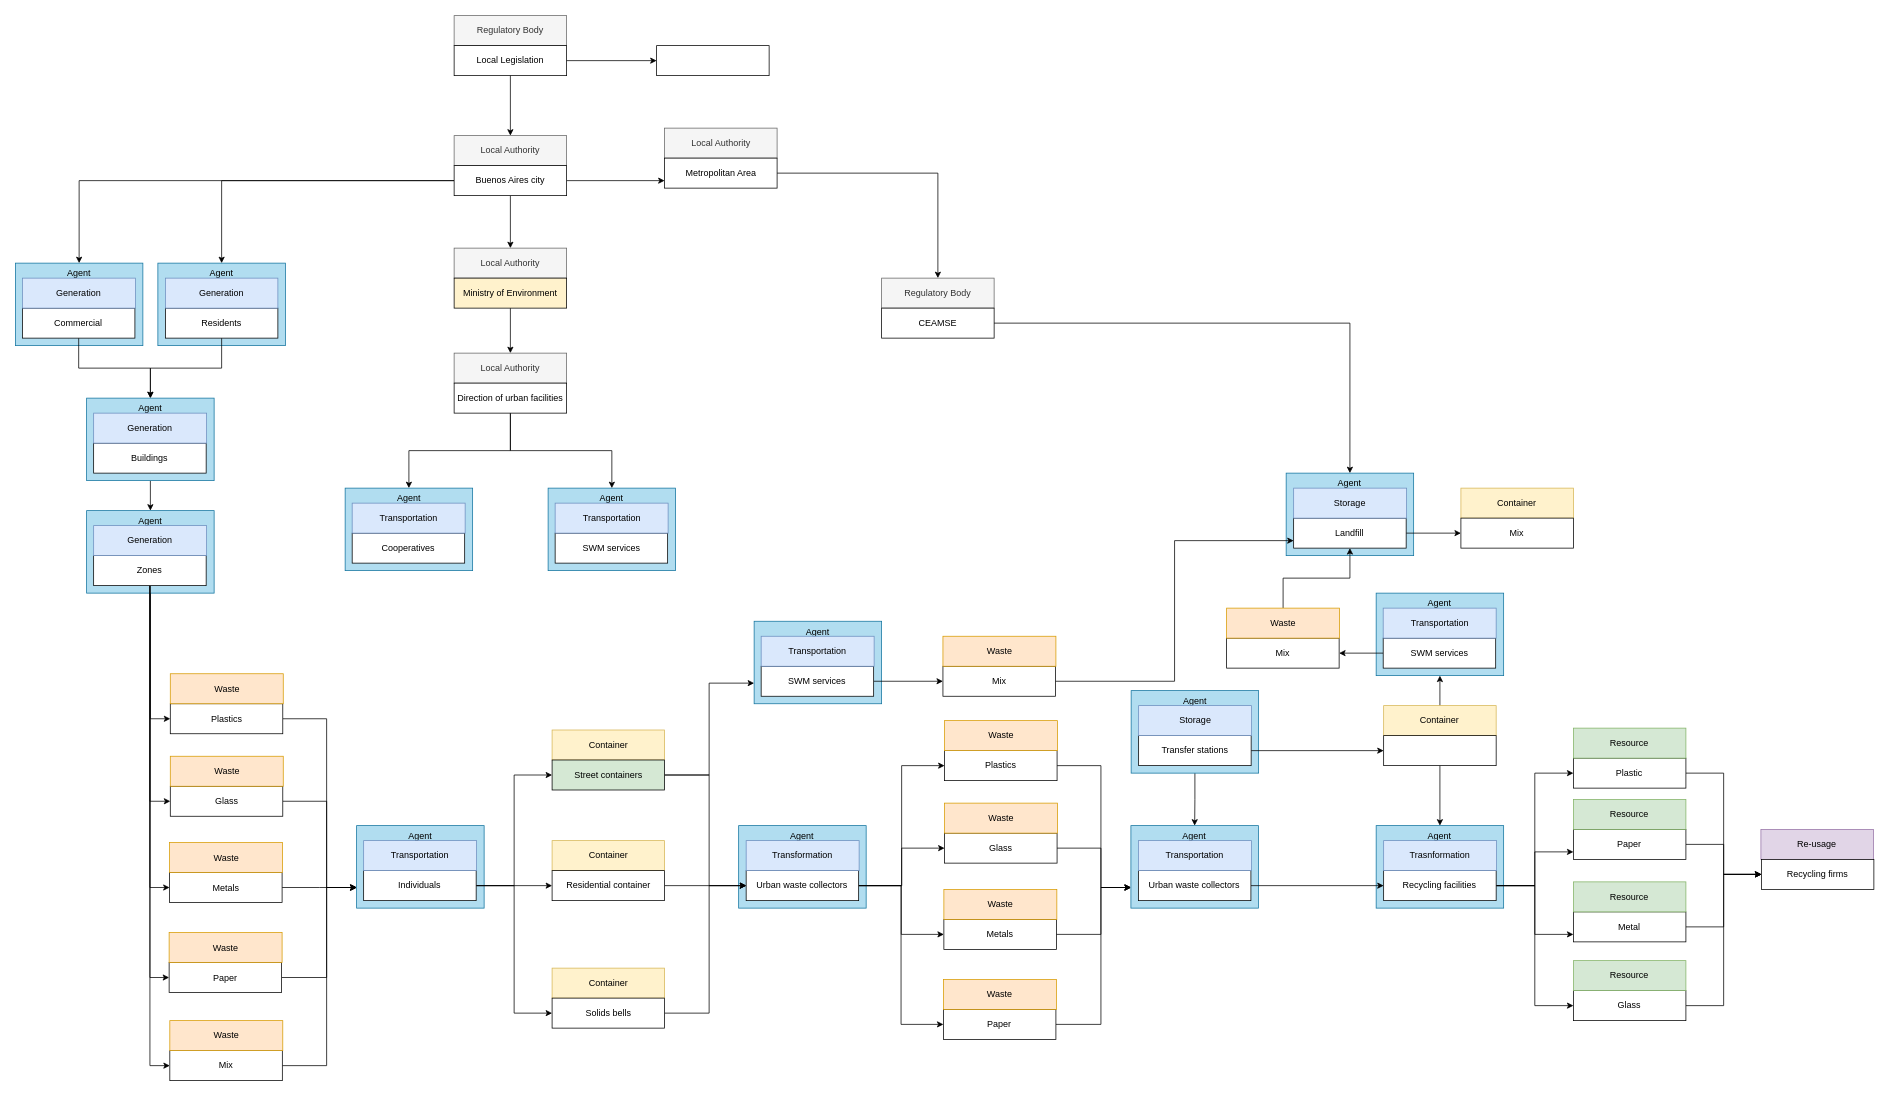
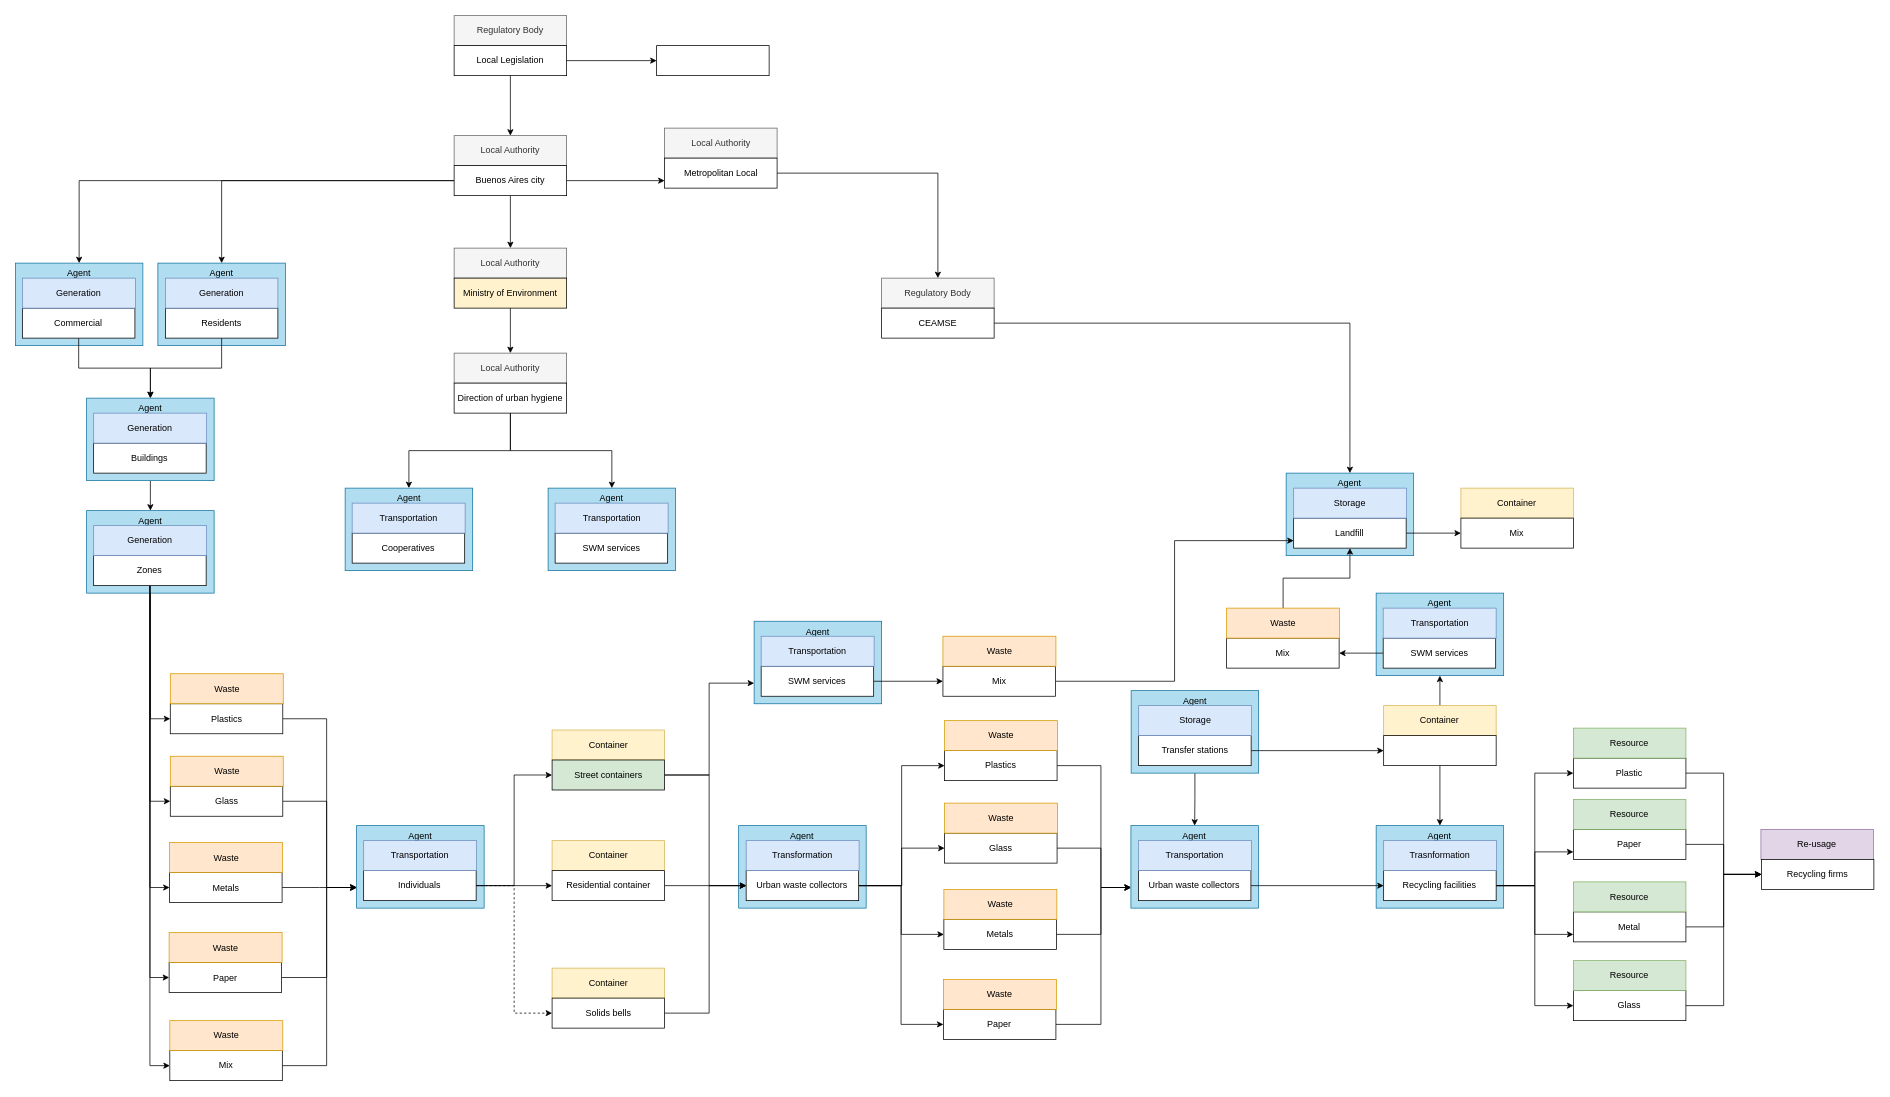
- <mxCell id="50" value="Metropolitan Area" style="rounded=0;whiteSpace=wrap;html=1;" parent="1" vertex="1"><mxGeometry x="885.62" y="210" width="150" height="40" as="geometry" /></mxCell>
+ <mxCell id="50" value="Metropolitan Local" style="rounded=0;whiteSpace=wrap;html=1;" parent="1" vertex="1"><mxGeometry x="885.62" y="210" width="150" height="40" as="geometry" /></mxCell>
- <mxCell id="47" value="Direction of urban facilities" style="rounded=0;whiteSpace=wrap;html=1;" parent="1" vertex="1"><mxGeometry x="605" y="510" width="150" height="40" as="geometry" /></mxCell>
+ <mxCell id="47" value="Direction of urban hygiene" style="rounded=0;whiteSpace=wrap;html=1;" parent="1" vertex="1"><mxGeometry x="605" y="510" width="150" height="40" as="geometry" /></mxCell>
- <mxCell id="110" style="edgeStyle=orthogonalEdgeStyle;rounded=0;orthogonalLoop=1;jettySize=auto;html=1;entryX=0;entryY=0.5;entryDx=0;entryDy=0;" edge="1" parent="1" source="111" target="83"><mxGeometry relative="1" as="geometry" /></mxCell>
+ <mxCell id="110" style="edgeStyle=orthogonalEdgeStyle;rounded=0;orthogonalLoop=1;jettySize=auto;html=1;entryX=0;entryY=0.5;entryDx=0;entryDy=0;dashed=1;" edge="1" parent="1" source="111" target="83"><mxGeometry relative="1" as="geometry" /></mxCell>
